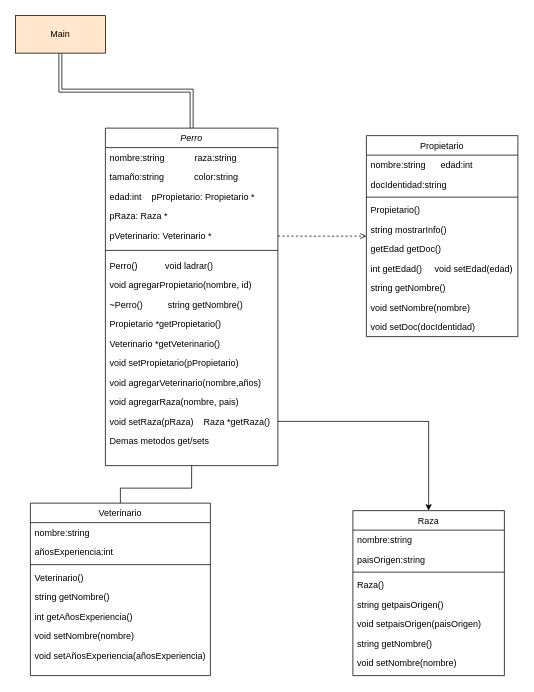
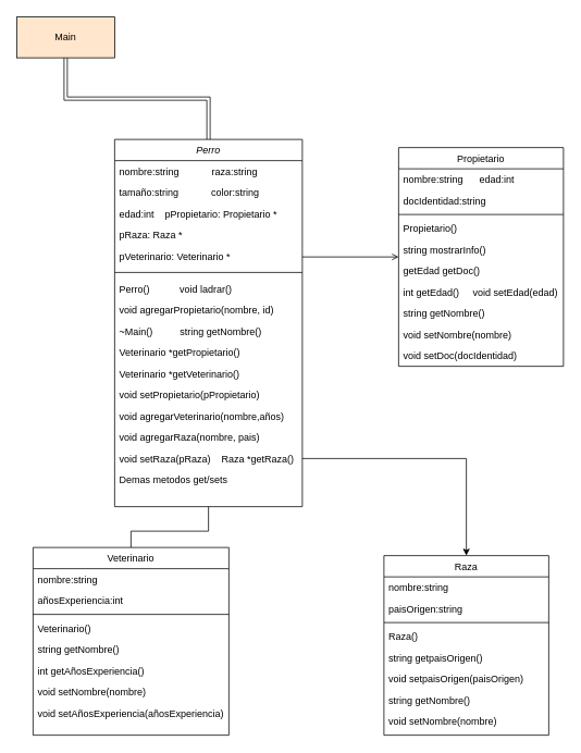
- <mxCell id="31" value="" style="endArrow=open;shadow=0;strokeWidth=1;rounded=0;endFill=1;edgeStyle=elbowEdgeStyle;elbow=vertical;dashed=1;" parent="1" source="3" target="20" edge="1"><mxGeometry x="0.5" y="41" relative="1" as="geometry"><mxPoint x="360" y="252" as="sourcePoint" /><mxPoint x="520" y="252" as="targetPoint" /><mxPoint x="-40" y="32" as="offset" /></mxGeometry></mxCell>
+ <mxCell id="31" value="" style="endArrow=open;shadow=0;strokeWidth=1;rounded=0;endFill=1;edgeStyle=elbowEdgeStyle;elbow=vertical;" parent="1" source="3" target="20" edge="1"><mxGeometry x="0.5" y="41" relative="1" as="geometry"><mxPoint x="360" y="252" as="sourcePoint" /><mxPoint x="520" y="252" as="targetPoint" /><mxPoint x="-40" y="32" as="offset" /></mxGeometry></mxCell>
- <mxCell id="12" value="~Perro()          string getNombre()&#10;" style="text;align=left;verticalAlign=top;spacingLeft=4;spacingRight=4;overflow=hidden;rotatable=0;points=[[0,0.5],[1,0.5]];portConstraint=eastwest;" vertex="1" parent="3"><mxGeometry y="222" width="230" height="26" as="geometry" /></mxCell>
+ <mxCell id="12" value="~Main()          string getNombre()&#10;" style="text;align=left;verticalAlign=top;spacingLeft=4;spacingRight=4;overflow=hidden;rotatable=0;points=[[0,0.5],[1,0.5]];portConstraint=eastwest;" vertex="1" parent="3"><mxGeometry y="222" width="230" height="26" as="geometry" /></mxCell>
- <mxCell id="13" value="Propietario *getPropietario()" style="text;align=left;verticalAlign=top;spacingLeft=4;spacingRight=4;overflow=hidden;rotatable=0;points=[[0,0.5],[1,0.5]];portConstraint=eastwest;" vertex="1" parent="3"><mxGeometry y="248" width="230" height="26" as="geometry" /></mxCell>
+ <mxCell id="13" value="Veterinario *getPropietario()" style="text;align=left;verticalAlign=top;spacingLeft=4;spacingRight=4;overflow=hidden;rotatable=0;points=[[0,0.5],[1,0.5]];portConstraint=eastwest;" vertex="1" parent="3"><mxGeometry y="248" width="230" height="26" as="geometry" /></mxCell>
